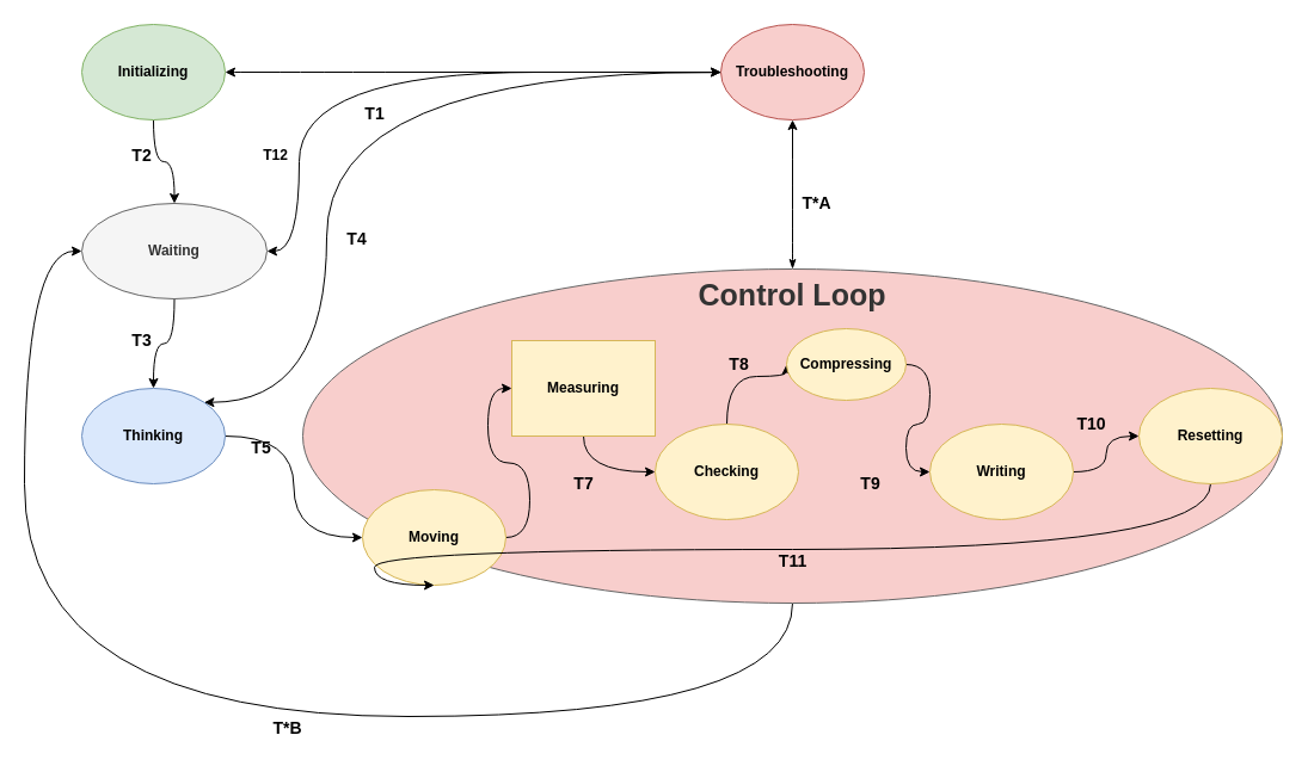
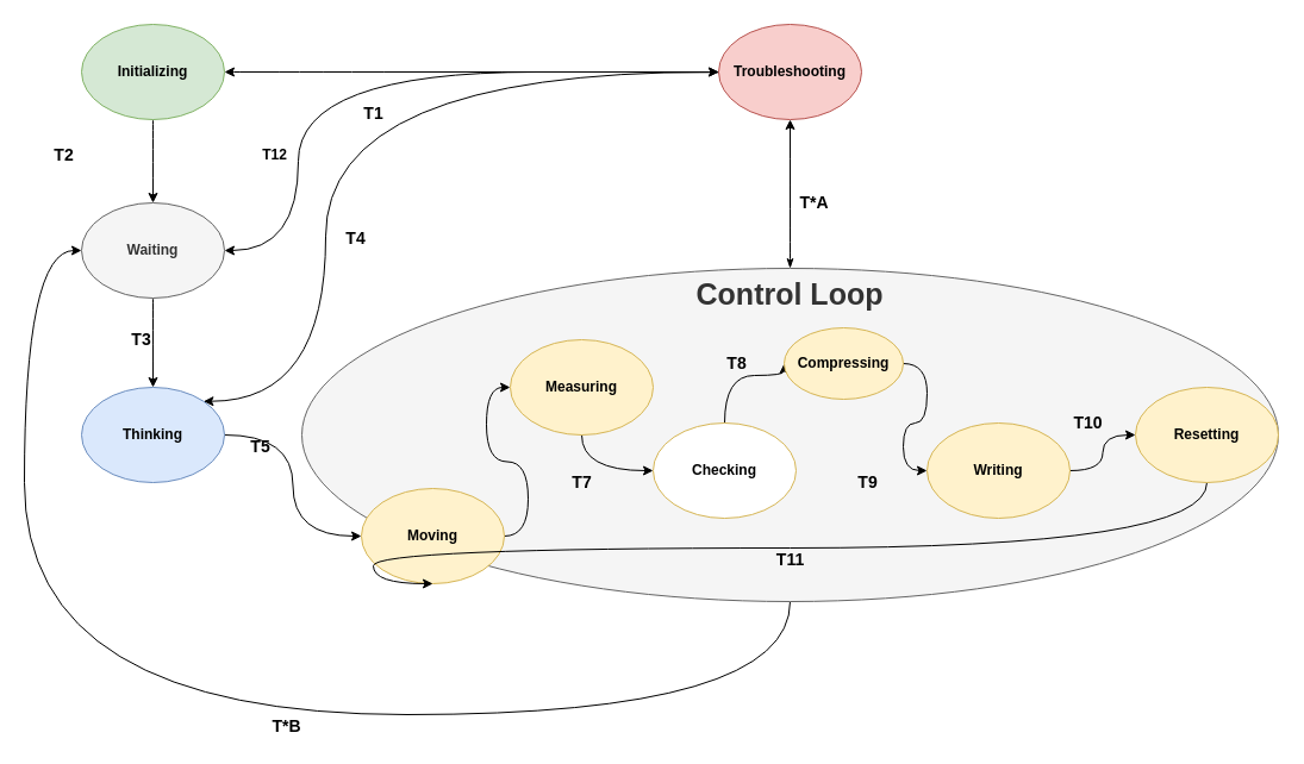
- <mxCell id="28" value="T2" style="text;html=1;align=center;verticalAlign=middle;resizable=0;points=[];autosize=1;strokeColor=none;fontStyle=1;fontSize=14;" parent="1" vertex="1"><mxGeometry x="103" y="120" width="30" height="20" as="geometry" /></mxCell>
+ <mxCell id="28" value="T2" style="text;html=1;align=center;verticalAlign=middle;resizable=0;points=[];autosize=1;strokeColor=none;fontStyle=1;fontSize=14;" parent="1" vertex="1"><mxGeometry x="38" y="120" width="30" height="20" as="geometry" /></mxCell>
- <mxCell id="11" value="Waiting" style="ellipse;whiteSpace=wrap;html=1;fontStyle=1;fillColor=#f5f5f5;strokeColor=#666666;fontColor=#333333;" parent="1" vertex="1"><mxGeometry x="68" y="170" width="155" height="80" as="geometry" /></mxCell>
+ <mxCell id="11" value="Waiting" style="ellipse;whiteSpace=wrap;html=1;fontStyle=1;fillColor=#f5f5f5;strokeColor=#666666;fontColor=#333333;" parent="1" vertex="1"><mxGeometry x="68" y="170" width="120" height="80" as="geometry" /></mxCell>
- <mxCell id="5" value="Control Loop" style="ellipse;whiteSpace=wrap;html=1;fillColor=#f8cecc;verticalAlign=top;fontStyle=1;fontSize=25;strokeColor=#666666;fontColor=#333333;" parent="1" vertex="1"><mxGeometry x="253" y="225" width="820" height="280" as="geometry" /></mxCell>
+ <mxCell id="5" value="Control Loop" style="ellipse;whiteSpace=wrap;html=1;fillColor=#f5f5f5;verticalAlign=top;fontStyle=1;fontSize=25;strokeColor=#666666;fontColor=#333333;" parent="1" vertex="1"><mxGeometry x="253" y="225" width="820" height="280" as="geometry" /></mxCell>
- <mxCell id="17" value="Measuring" style="whiteSpace=wrap;html=1;fontStyle=1;fillColor=#fff2cc;strokeColor=#d6b656;rounded=0;" parent="1" vertex="1"><mxGeometry x="428" y="285" width="120" height="80" as="geometry" /></mxCell>
+ <mxCell id="17" value="Measuring" style="ellipse;whiteSpace=wrap;html=1;fontStyle=1;fillColor=#fff2cc;strokeColor=#d6b656;" parent="1" vertex="1"><mxGeometry x="428" y="285" width="120" height="80" as="geometry" /></mxCell>
- <mxCell id="15" value="Checking" style="ellipse;whiteSpace=wrap;html=1;fontStyle=1;fillColor=#fff2cc;strokeColor=#d6b656;" parent="1" vertex="1"><mxGeometry x="548" y="355" width="120" height="80" as="geometry" /></mxCell>
+ <mxCell id="15" value="Checking" style="ellipse;whiteSpace=wrap;html=1;fontStyle=1;fillColor=#ffffff;strokeColor=#d6b656;" parent="1" vertex="1"><mxGeometry x="548" y="355" width="120" height="80" as="geometry" /></mxCell>
